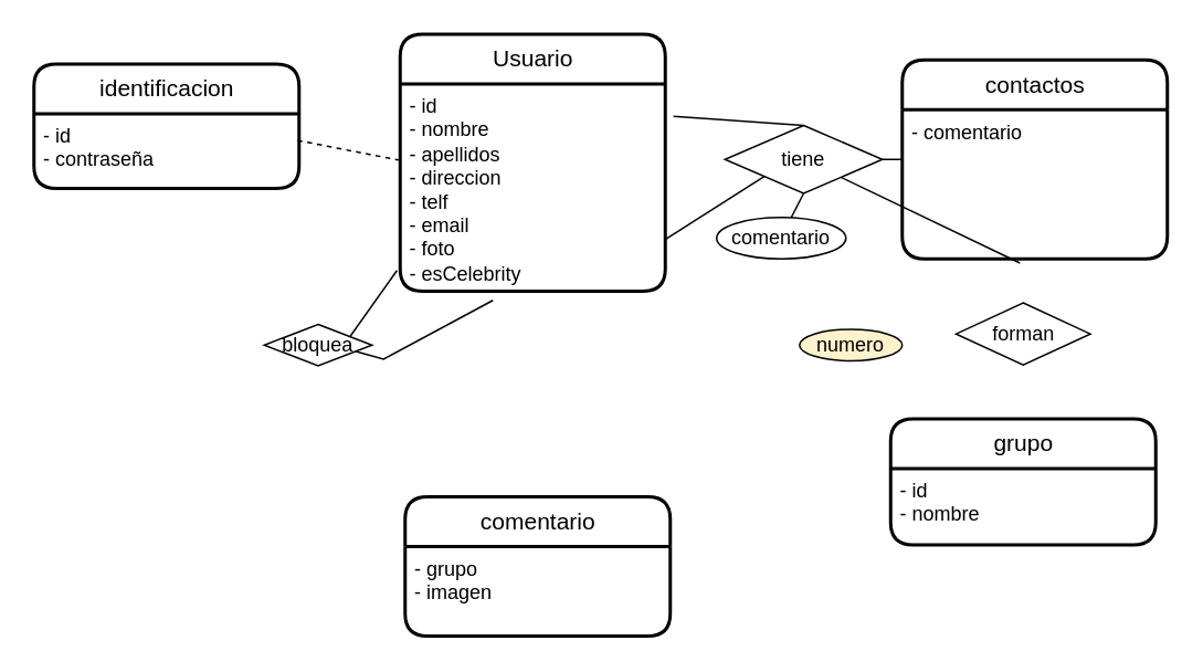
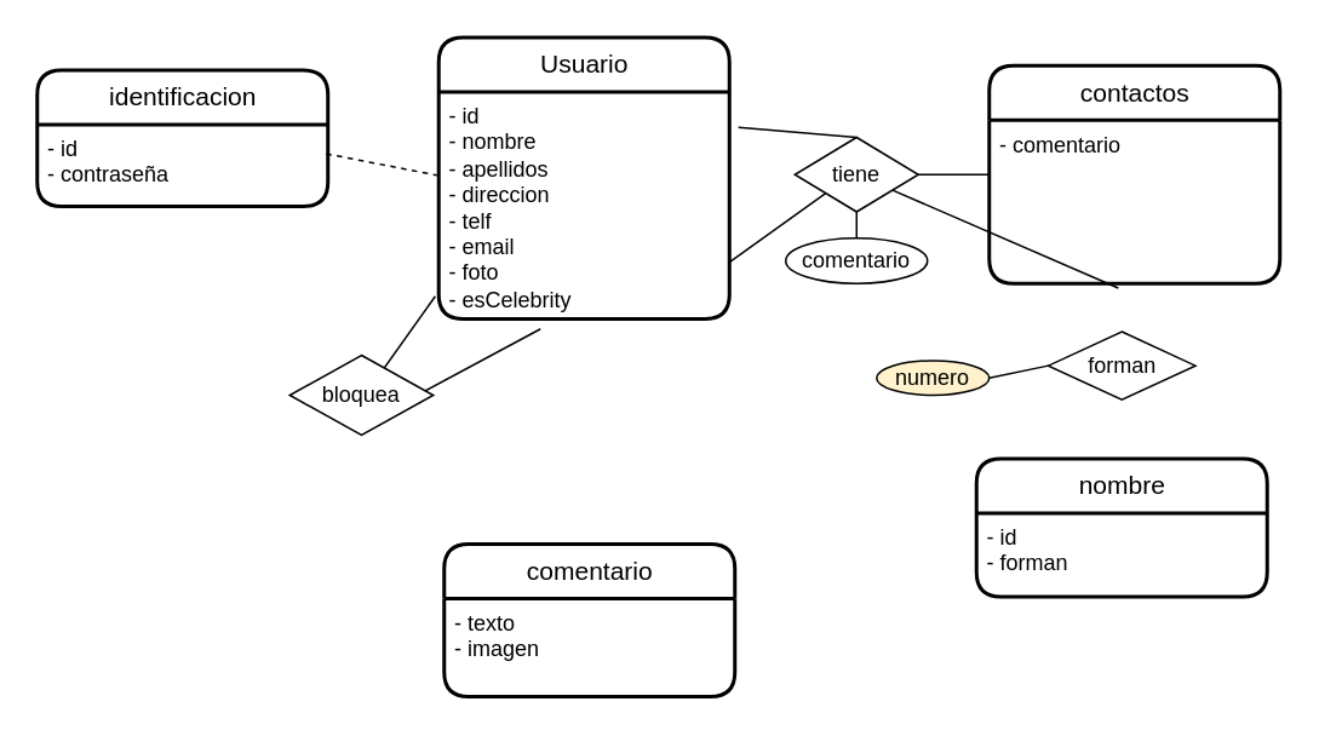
- <mxCell id="15" value="tiene" style="shape=rhombus;perimeter=rhombusPerimeter;whiteSpace=wrap;html=1;align=center;" vertex="1" parent="1"><mxGeometry x="437" y="75" width="95" height="41" as="geometry" /></mxCell>
+ <mxCell id="15" value="tiene" style="shape=rhombus;perimeter=rhombusPerimeter;whiteSpace=wrap;html=1;align=center;" vertex="1" parent="1"><mxGeometry x="437" y="75" width="68" height="41" as="geometry" /></mxCell>
+ <mxCell id="23" value="" style="endArrow=none;html=1;rounded=0;entryX=0;entryY=0.5;entryDx=0;entryDy=0;exitX=1;exitY=0.5;exitDx=0;exitDy=0;" edge="1" parent="1" source="24" target="20"><mxGeometry relative="1" as="geometry"><mxPoint x="536" y="206" as="sourcePoint" /><mxPoint x="503" y="219" as="targetPoint" /></mxGeometry></mxCell>
- <mxCell id="12" value="bloquea" style="shape=rhombus;perimeter=rhombusPerimeter;whiteSpace=wrap;html=1;align=center;" vertex="1" parent="1"><mxGeometry x="159" y="195" width="65" height="25" as="geometry" /></mxCell>
+ <mxCell id="12" value="bloquea" style="shape=rhombus;perimeter=rhombusPerimeter;whiteSpace=wrap;html=1;align=center;" vertex="1" parent="1"><mxGeometry x="159" y="195" width="79" height="44" as="geometry" /></mxCell>
- <mxCell id="17" value="grupo" style="swimlane;childLayout=stackLayout;horizontal=1;startSize=30;horizontalStack=0;rounded=1;fontSize=14;fontStyle=0;strokeWidth=2;resizeParent=0;resizeLast=1;shadow=0;dashed=0;align=center;html=1;" vertex="1" parent="1"><mxGeometry x="537" y="252" width="160" height="76" as="geometry" /></mxCell>
+ <mxCell id="17" value="nombre" style="swimlane;childLayout=stackLayout;horizontal=1;startSize=30;horizontalStack=0;rounded=1;fontSize=14;fontStyle=0;strokeWidth=2;resizeParent=0;resizeLast=1;shadow=0;dashed=0;align=center;html=1;" vertex="1" parent="1"><mxGeometry x="537" y="252" width="160" height="76" as="geometry" /></mxCell>
- <mxCell id="18" value="&lt;div&gt;- id&lt;/div&gt;&lt;div&gt;- nombre&lt;/div&gt;&lt;div&gt;&lt;br&gt;&lt;/div&gt;" style="align=left;strokeColor=none;fillColor=none;spacingLeft=4;fontSize=12;verticalAlign=top;resizable=0;rotatable=0;part=1;html=1;" vertex="1" parent="17"><mxGeometry y="30" width="160" height="46" as="geometry" /></mxCell>
+ <mxCell id="18" value="&lt;div&gt;- id&lt;/div&gt;&lt;div&gt;- forman&lt;/div&gt;&lt;div&gt;&lt;br&gt;&lt;/div&gt;" style="align=left;strokeColor=none;fillColor=none;spacingLeft=4;fontSize=12;verticalAlign=top;resizable=0;rotatable=0;part=1;html=1;" vertex="1" parent="17"><mxGeometry y="30" width="160" height="46" as="geometry" /></mxCell>
- <mxCell id="10" value="&lt;div&gt;- grupo&lt;/div&gt;&lt;div&gt;- imagen&lt;br&gt;&lt;/div&gt;" style="align=left;strokeColor=none;fillColor=none;spacingLeft=4;fontSize=12;verticalAlign=top;resizable=0;rotatable=0;part=1;html=1;" vertex="1" parent="9"><mxGeometry y="30" width="160" height="54" as="geometry" /></mxCell>
+ <mxCell id="10" value="&lt;div&gt;- texto&lt;/div&gt;&lt;div&gt;- imagen&lt;br&gt;&lt;/div&gt;" style="align=left;strokeColor=none;fillColor=none;spacingLeft=4;fontSize=12;verticalAlign=top;resizable=0;rotatable=0;part=1;html=1;" vertex="1" parent="9"><mxGeometry y="30" width="160" height="54" as="geometry" /></mxCell>
